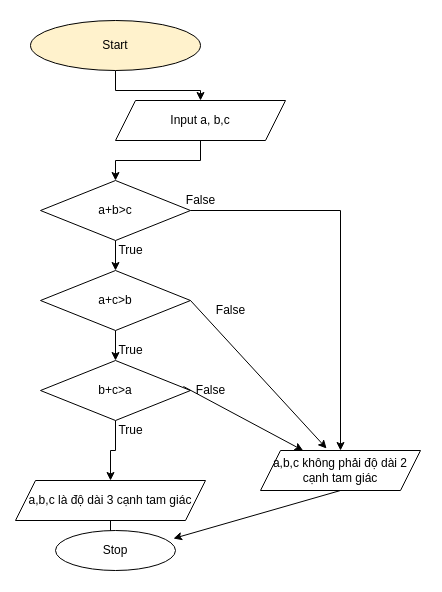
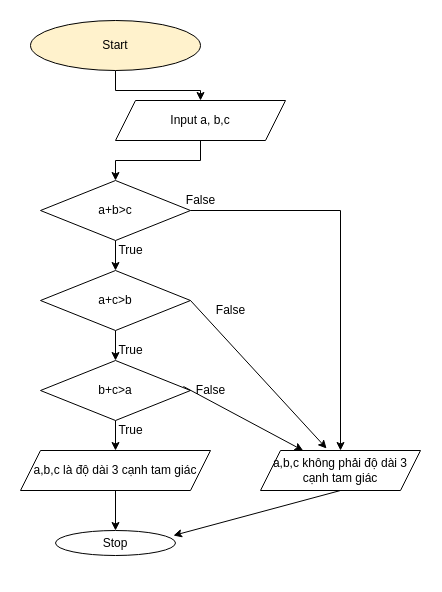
- <mxCell id="15" value="a,b,c không phải độ dài 2 cạnh tam giác" style="shape=parallelogram;perimeter=parallelogramPerimeter;whiteSpace=wrap;html=1;fixedSize=1;" vertex="1" parent="1"><mxGeometry x="260" y="450" width="160" height="40" as="geometry" /></mxCell>
+ <mxCell id="15" value="a,b,c không phải độ dài 3 cạnh tam giác" style="shape=parallelogram;perimeter=parallelogramPerimeter;whiteSpace=wrap;html=1;fixedSize=1;" vertex="1" parent="1"><mxGeometry x="260" y="450" width="160" height="40" as="geometry" /></mxCell>
- <mxCell id="14" value="a,b,c là độ dài 3 cạnh tam giác" style="shape=parallelogram;perimeter=parallelogramPerimeter;whiteSpace=wrap;html=1;fixedSize=1;" vertex="1" parent="1"><mxGeometry x="15" y="480" width="190" height="40" as="geometry" /></mxCell>
+ <mxCell id="14" value="a,b,c là độ dài 3 cạnh tam giác" style="shape=parallelogram;perimeter=parallelogramPerimeter;whiteSpace=wrap;html=1;fixedSize=1;" vertex="1" parent="1"><mxGeometry x="20" y="450" width="190" height="40" as="geometry" /></mxCell>
- <mxCell id="24" value="Stop" style="ellipse;whiteSpace=wrap;html=1;" vertex="1" parent="1"><mxGeometry x="55" y="530" width="120" height="40" as="geometry" /></mxCell>
+ <mxCell id="24" value="Stop" style="ellipse;whiteSpace=wrap;html=1;" vertex="1" parent="1"><mxGeometry x="55" y="530" width="120" height="25" as="geometry" /></mxCell>
